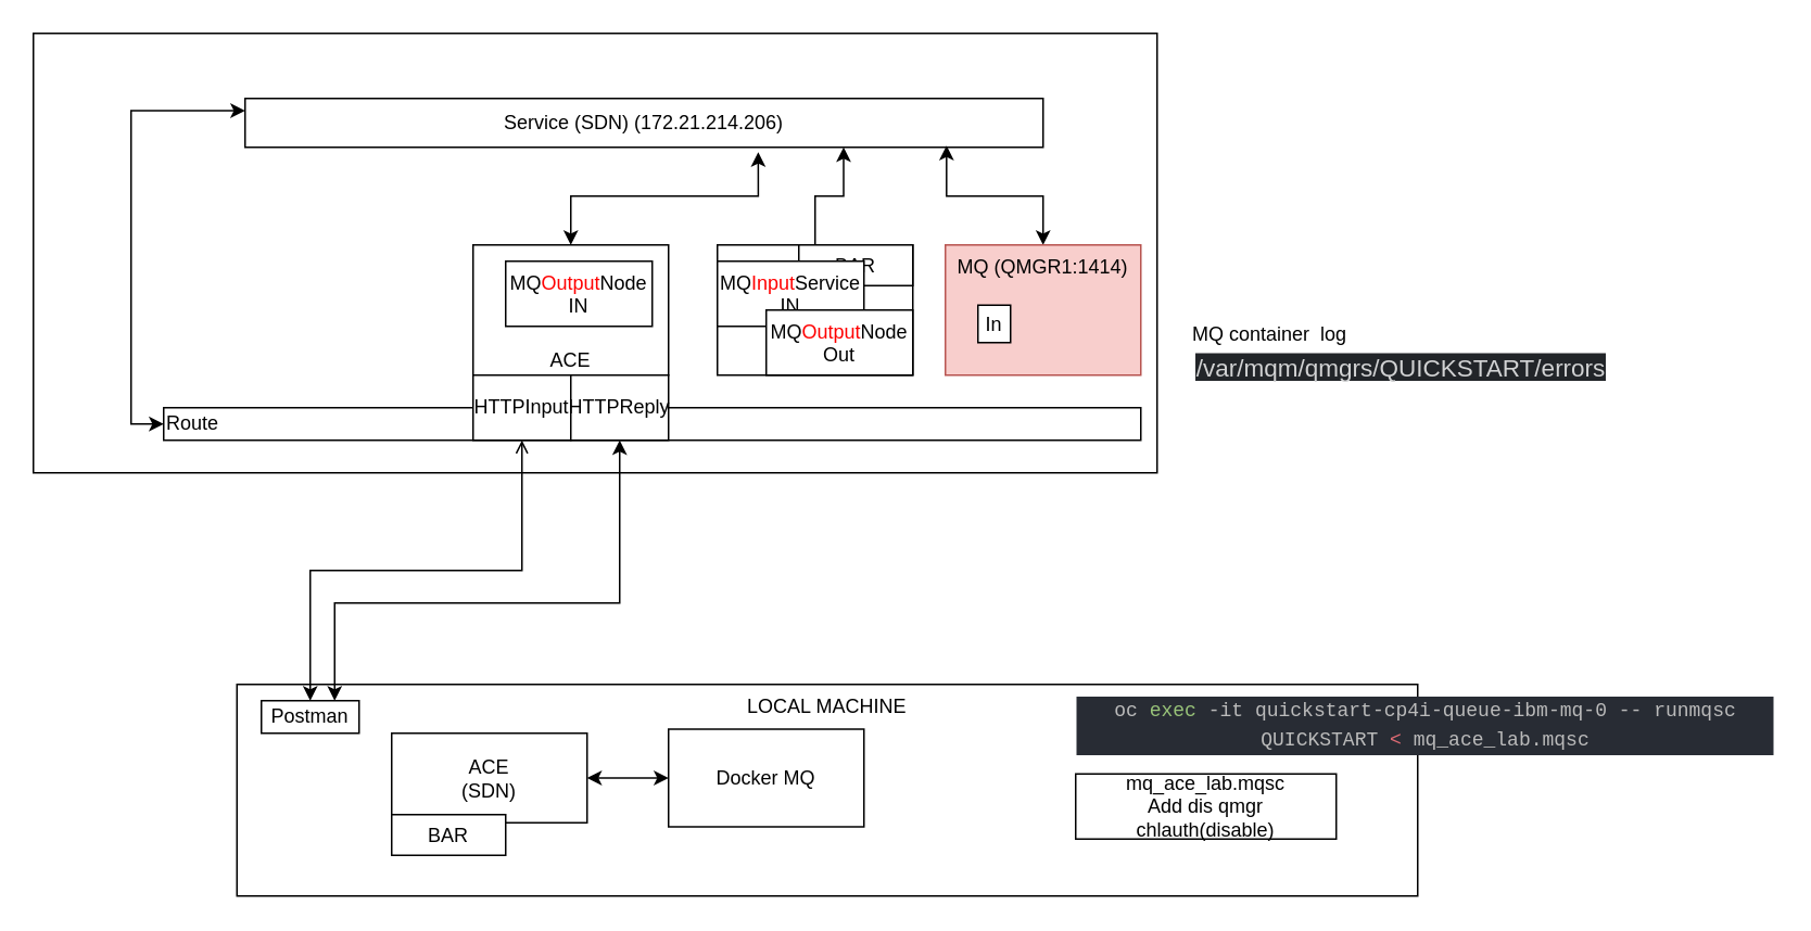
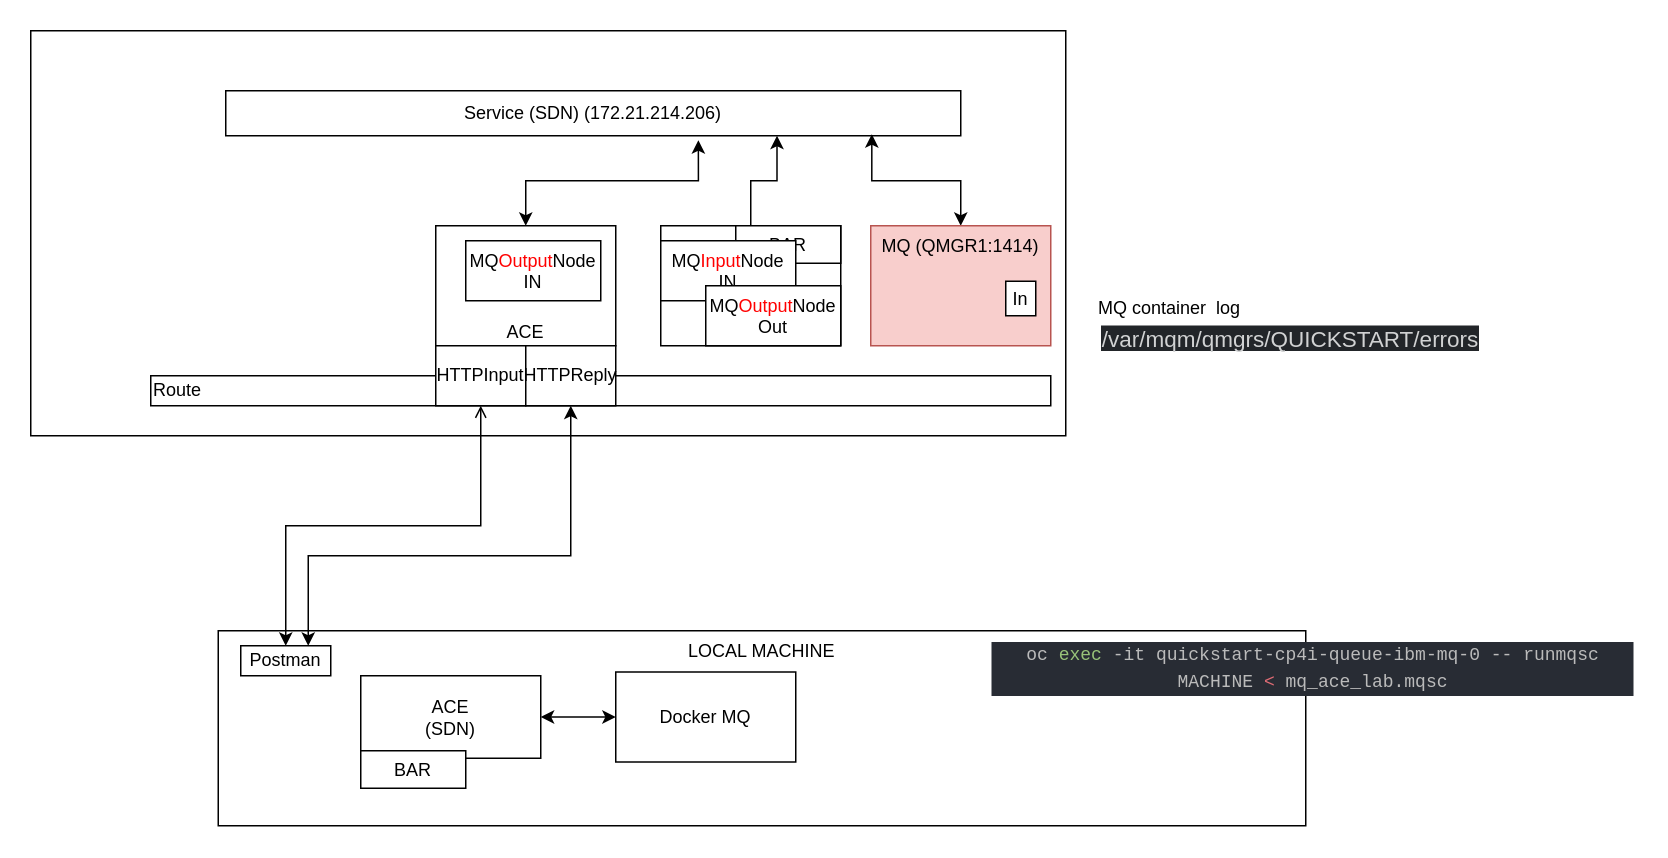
- <mxCell id="4" style="edgeStyle=orthogonalEdgeStyle;rounded=0;orthogonalLoop=1;jettySize=auto;html=1;exitX=0;exitY=0.5;exitDx=0;exitDy=0;entryX=0;entryY=0.25;entryDx=0;entryDy=0;startArrow=classic;startFill=1;" parent="1" source="5" target="6" edge="1"><mxGeometry relative="1" as="geometry" /></mxCell>
- <mxCell id="30" value="MQ&lt;font color=&quot;#ff0000&quot;&gt;Input&lt;/font&gt;Service&lt;br&gt;IN" style="rounded=0;whiteSpace=wrap;html=1;verticalAlign=top;" parent="1" vertex="1"><mxGeometry x="440" y="160" width="90" height="40" as="geometry" /></mxCell>
+ <mxCell id="30" value="MQ&lt;font color=&quot;#ff0000&quot;&gt;Input&lt;/font&gt;Node&lt;br&gt;IN" style="rounded=0;whiteSpace=wrap;html=1;verticalAlign=top;" parent="1" vertex="1"><mxGeometry x="440" y="160" width="90" height="40" as="geometry" /></mxCell>
- <mxCell id="23" value="In" style="rounded=0;whiteSpace=wrap;html=1;" parent="1" vertex="1"><mxGeometry x="600" y="187" width="20" height="23" as="geometry" /></mxCell>
+ <mxCell id="23" value="In" style="rounded=0;whiteSpace=wrap;html=1;" parent="1" vertex="1"><mxGeometry x="670" y="187" width="20" height="23" as="geometry" /></mxCell>
- <mxCell id="20" value="&lt;div style=&quot;color: rgb(187 , 187 , 187) ; background-color: rgb(40 , 44 , 52) ; font-family: &amp;#34;menlo&amp;#34; , &amp;#34;monaco&amp;#34; , &amp;#34;courier new&amp;#34; , monospace ; line-height: 18px&quot;&gt;oc &lt;span style=&quot;color: #98c379&quot;&gt;exec&lt;/span&gt; -it quickstart-cp4i-queue-ibm-mq-0&amp;nbsp;-- runmqsc QUICKSTART &lt;span style=&quot;color: #e06c75&quot;&gt;&amp;lt;&lt;/span&gt; mq_ace_lab.mqsc&lt;/div&gt;" style="text;html=1;strokeColor=none;fillColor=none;align=center;verticalAlign=middle;whiteSpace=wrap;rounded=0;" parent="1" vertex="1"><mxGeometry x="660" y="430" width="430" height="30" as="geometry" /></mxCell>
+ <mxCell id="20" value="&lt;div style=&quot;color: rgb(187 , 187 , 187) ; background-color: rgb(40 , 44 , 52) ; font-family: &amp;#34;menlo&amp;#34; , &amp;#34;monaco&amp;#34; , &amp;#34;courier new&amp;#34; , monospace ; line-height: 18px&quot;&gt;oc &lt;span style=&quot;color: #98c379&quot;&gt;exec&lt;/span&gt; -it quickstart-cp4i-queue-ibm-mq-0&amp;nbsp;-- runmqsc MACHINE &lt;span style=&quot;color: #e06c75&quot;&gt;&amp;lt;&lt;/span&gt; mq_ace_lab.mqsc&lt;/div&gt;" style="text;html=1;strokeColor=none;fillColor=none;align=center;verticalAlign=middle;whiteSpace=wrap;rounded=0;" parent="1" vertex="1"><mxGeometry x="660" y="430" width="430" height="30" as="geometry" /></mxCell>
- <mxCell id="19" value="mq_ace_lab.mqsc&lt;br&gt;Add dis qmgr chlauth(disable)" style="rounded=0;whiteSpace=wrap;html=1;" parent="1" vertex="1"><mxGeometry x="660" y="475" width="160" height="40" as="geometry" /></mxCell>
